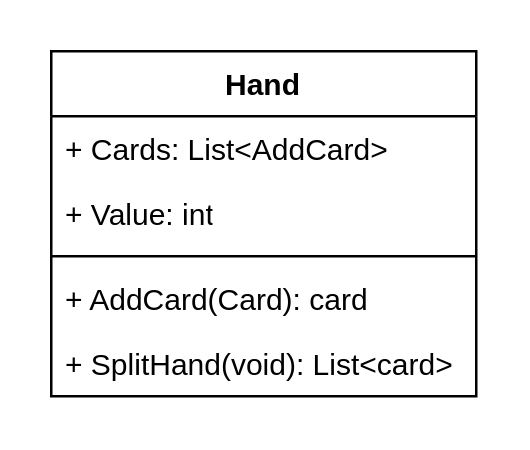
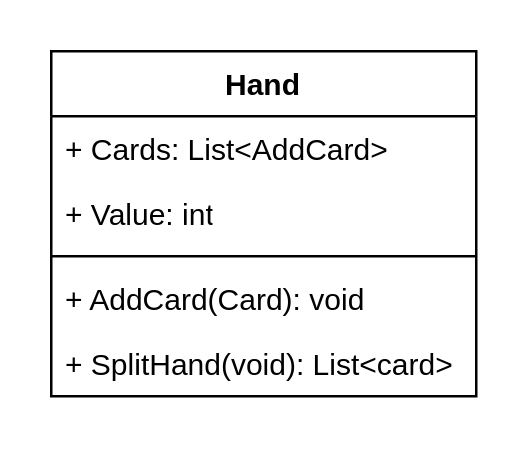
- <mxCell id="6" value="+ AddCard(Card): card" style="text;strokeColor=none;fillColor=none;align=left;verticalAlign=top;spacingLeft=4;spacingRight=4;overflow=hidden;rotatable=0;points=[[0,0.5],[1,0.5]];portConstraint=eastwest;whiteSpace=wrap;html=1;" vertex="1" parent="2"><mxGeometry y="86" width="170" height="26" as="geometry" /></mxCell>
+ <mxCell id="6" value="+ AddCard(Card): void" style="text;strokeColor=none;fillColor=none;align=left;verticalAlign=top;spacingLeft=4;spacingRight=4;overflow=hidden;rotatable=0;points=[[0,0.5],[1,0.5]];portConstraint=eastwest;whiteSpace=wrap;html=1;" vertex="1" parent="2"><mxGeometry y="86" width="170" height="26" as="geometry" /></mxCell>
